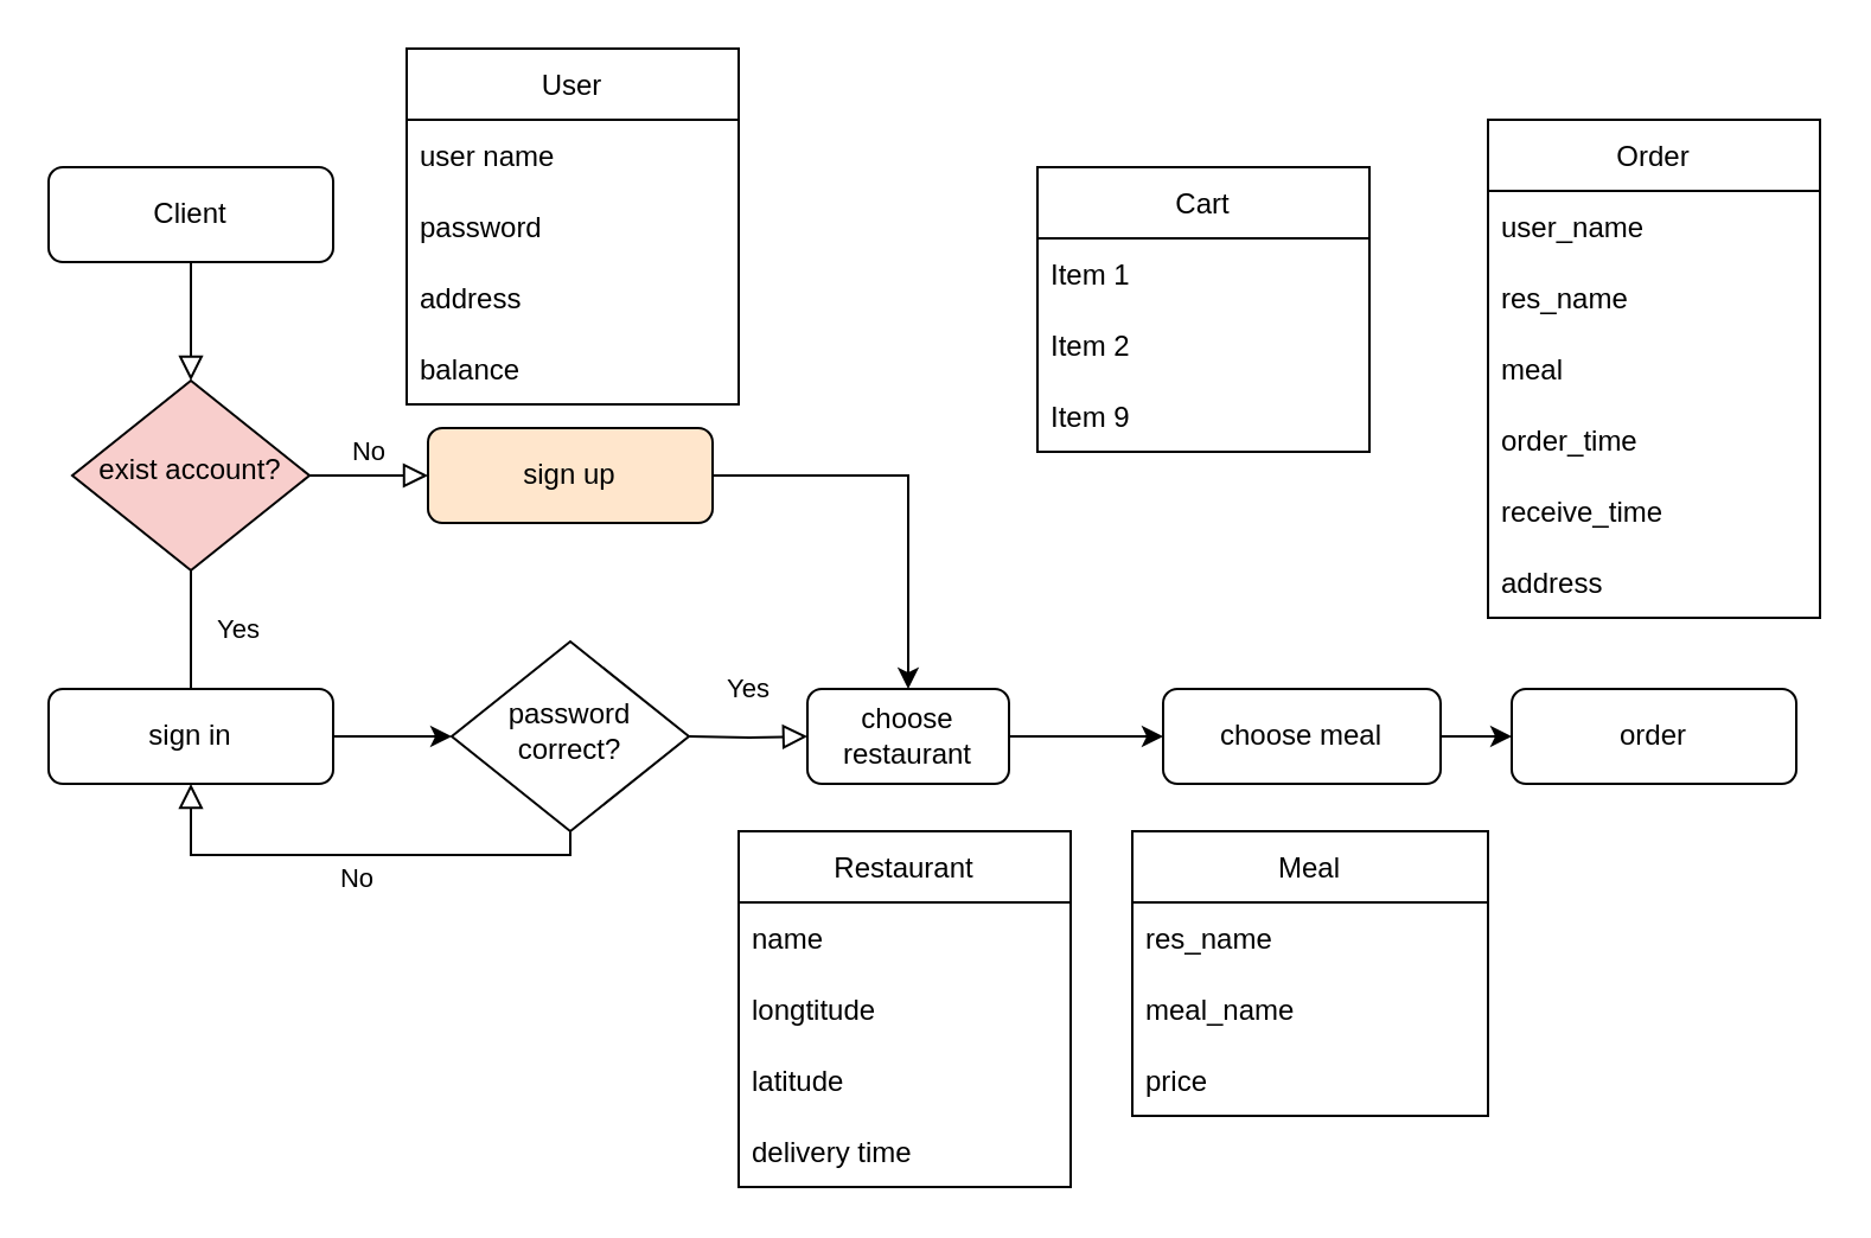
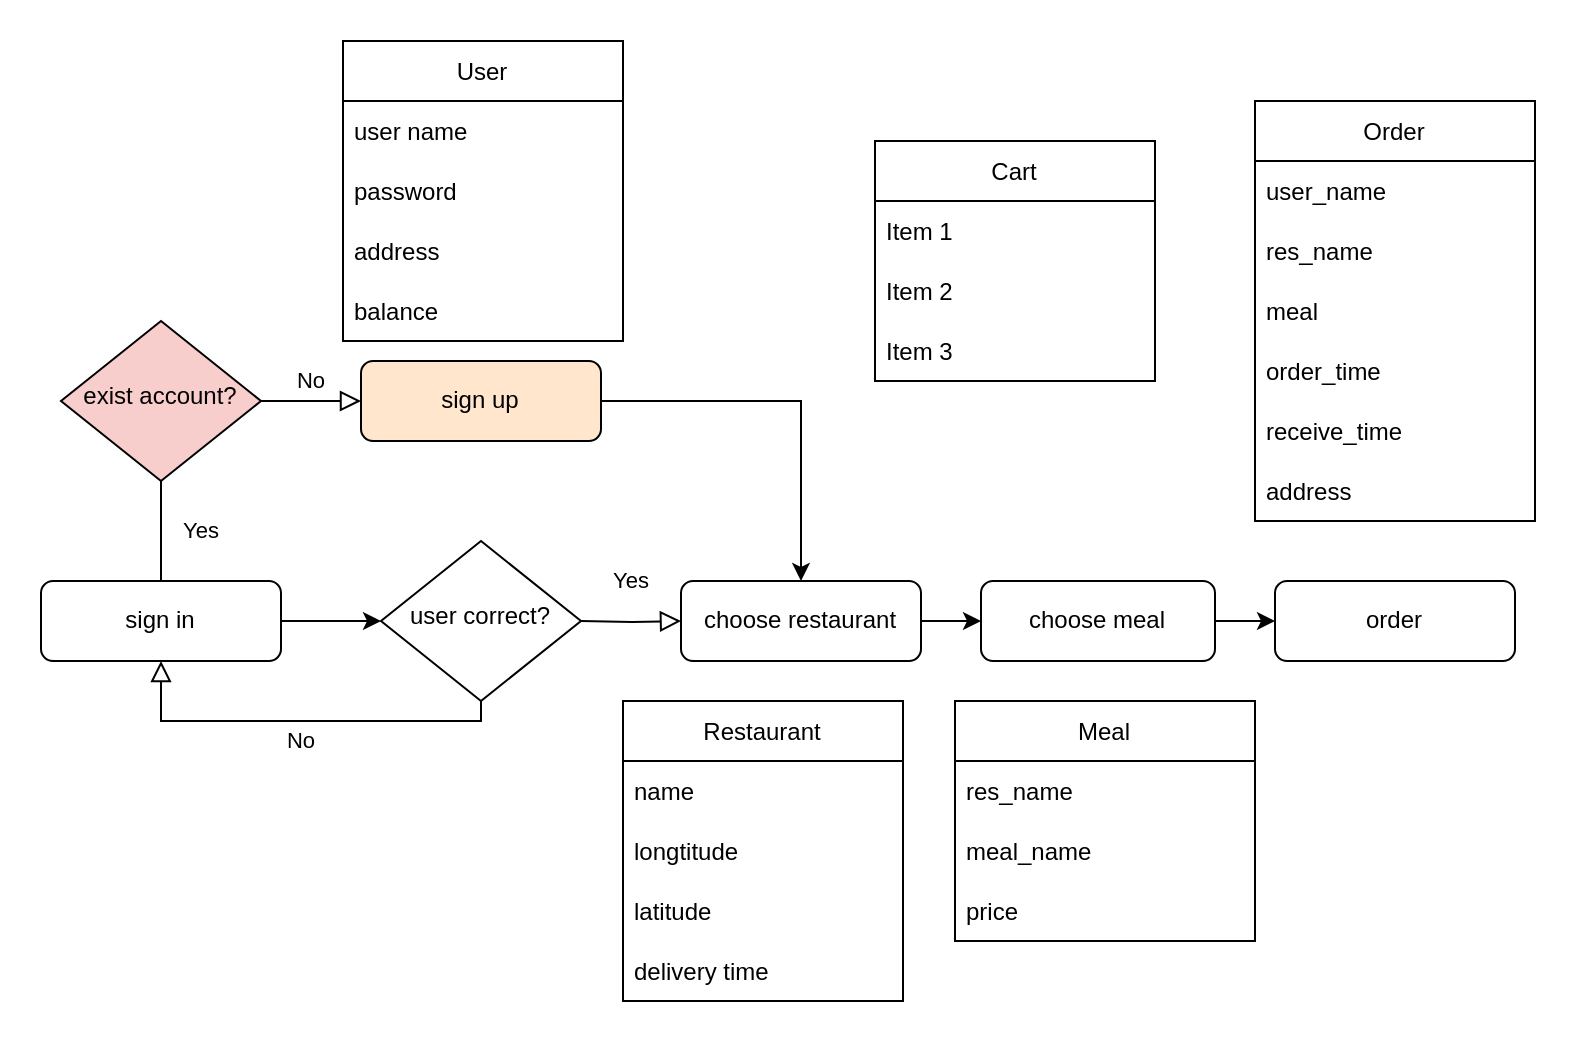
- <mxCell id="3" value="Client" style="rounded=1;whiteSpace=wrap;html=1;fontSize=12;glass=0;strokeWidth=1;shadow=0;" parent="1" vertex="1"><mxGeometry x="20" y="70" width="120" height="40" as="geometry" /></mxCell>
- <mxCell id="2" value="" style="rounded=0;html=1;jettySize=auto;orthogonalLoop=1;fontSize=11;endArrow=block;endFill=0;endSize=8;strokeWidth=1;shadow=0;labelBackgroundColor=none;edgeStyle=orthogonalEdgeStyle;" parent="1" source="3" target="6" edge="1"><mxGeometry relative="1" as="geometry" /></mxCell>
- <mxCell id="43" value="Item 9" style="text;strokeColor=none;fillColor=none;align=left;verticalAlign=middle;spacingLeft=4;spacingRight=4;overflow=hidden;points=[[0,0.5],[1,0.5]];portConstraint=eastwest;rotatable=0;" vertex="1" parent="40"><mxGeometry y="90" width="140" height="30" as="geometry" /></mxCell>
+ <mxCell id="43" value="Item 3" style="text;strokeColor=none;fillColor=none;align=left;verticalAlign=middle;spacingLeft=4;spacingRight=4;overflow=hidden;points=[[0,0.5],[1,0.5]];portConstraint=eastwest;rotatable=0;" vertex="1" parent="40"><mxGeometry y="90" width="140" height="30" as="geometry" /></mxCell>
- <mxCell id="14" value="password correct?" style="rhombus;whiteSpace=wrap;html=1;shadow=0;fontFamily=Helvetica;fontSize=12;align=center;strokeWidth=1;spacing=6;spacingTop=-4;" vertex="1" parent="1"><mxGeometry x="190" y="270" width="100" height="80" as="geometry" /></mxCell>
+ <mxCell id="14" value="user correct?" style="rhombus;whiteSpace=wrap;html=1;shadow=0;fontFamily=Helvetica;fontSize=12;align=center;strokeWidth=1;spacing=6;spacingTop=-4;" vertex="1" parent="1"><mxGeometry x="190" y="270" width="100" height="80" as="geometry" /></mxCell>
- <mxCell id="13" value="choose restaurant" style="rounded=1;whiteSpace=wrap;html=1;fontSize=12;glass=0;strokeWidth=1;shadow=0;" vertex="1" parent="1"><mxGeometry x="340" y="290" width="85" height="40" as="geometry" /></mxCell>
+ <mxCell id="13" value="choose restaurant" style="rounded=1;whiteSpace=wrap;html=1;fontSize=12;glass=0;strokeWidth=1;shadow=0;" vertex="1" parent="1"><mxGeometry x="340" y="290" width="120" height="40" as="geometry" /></mxCell>
